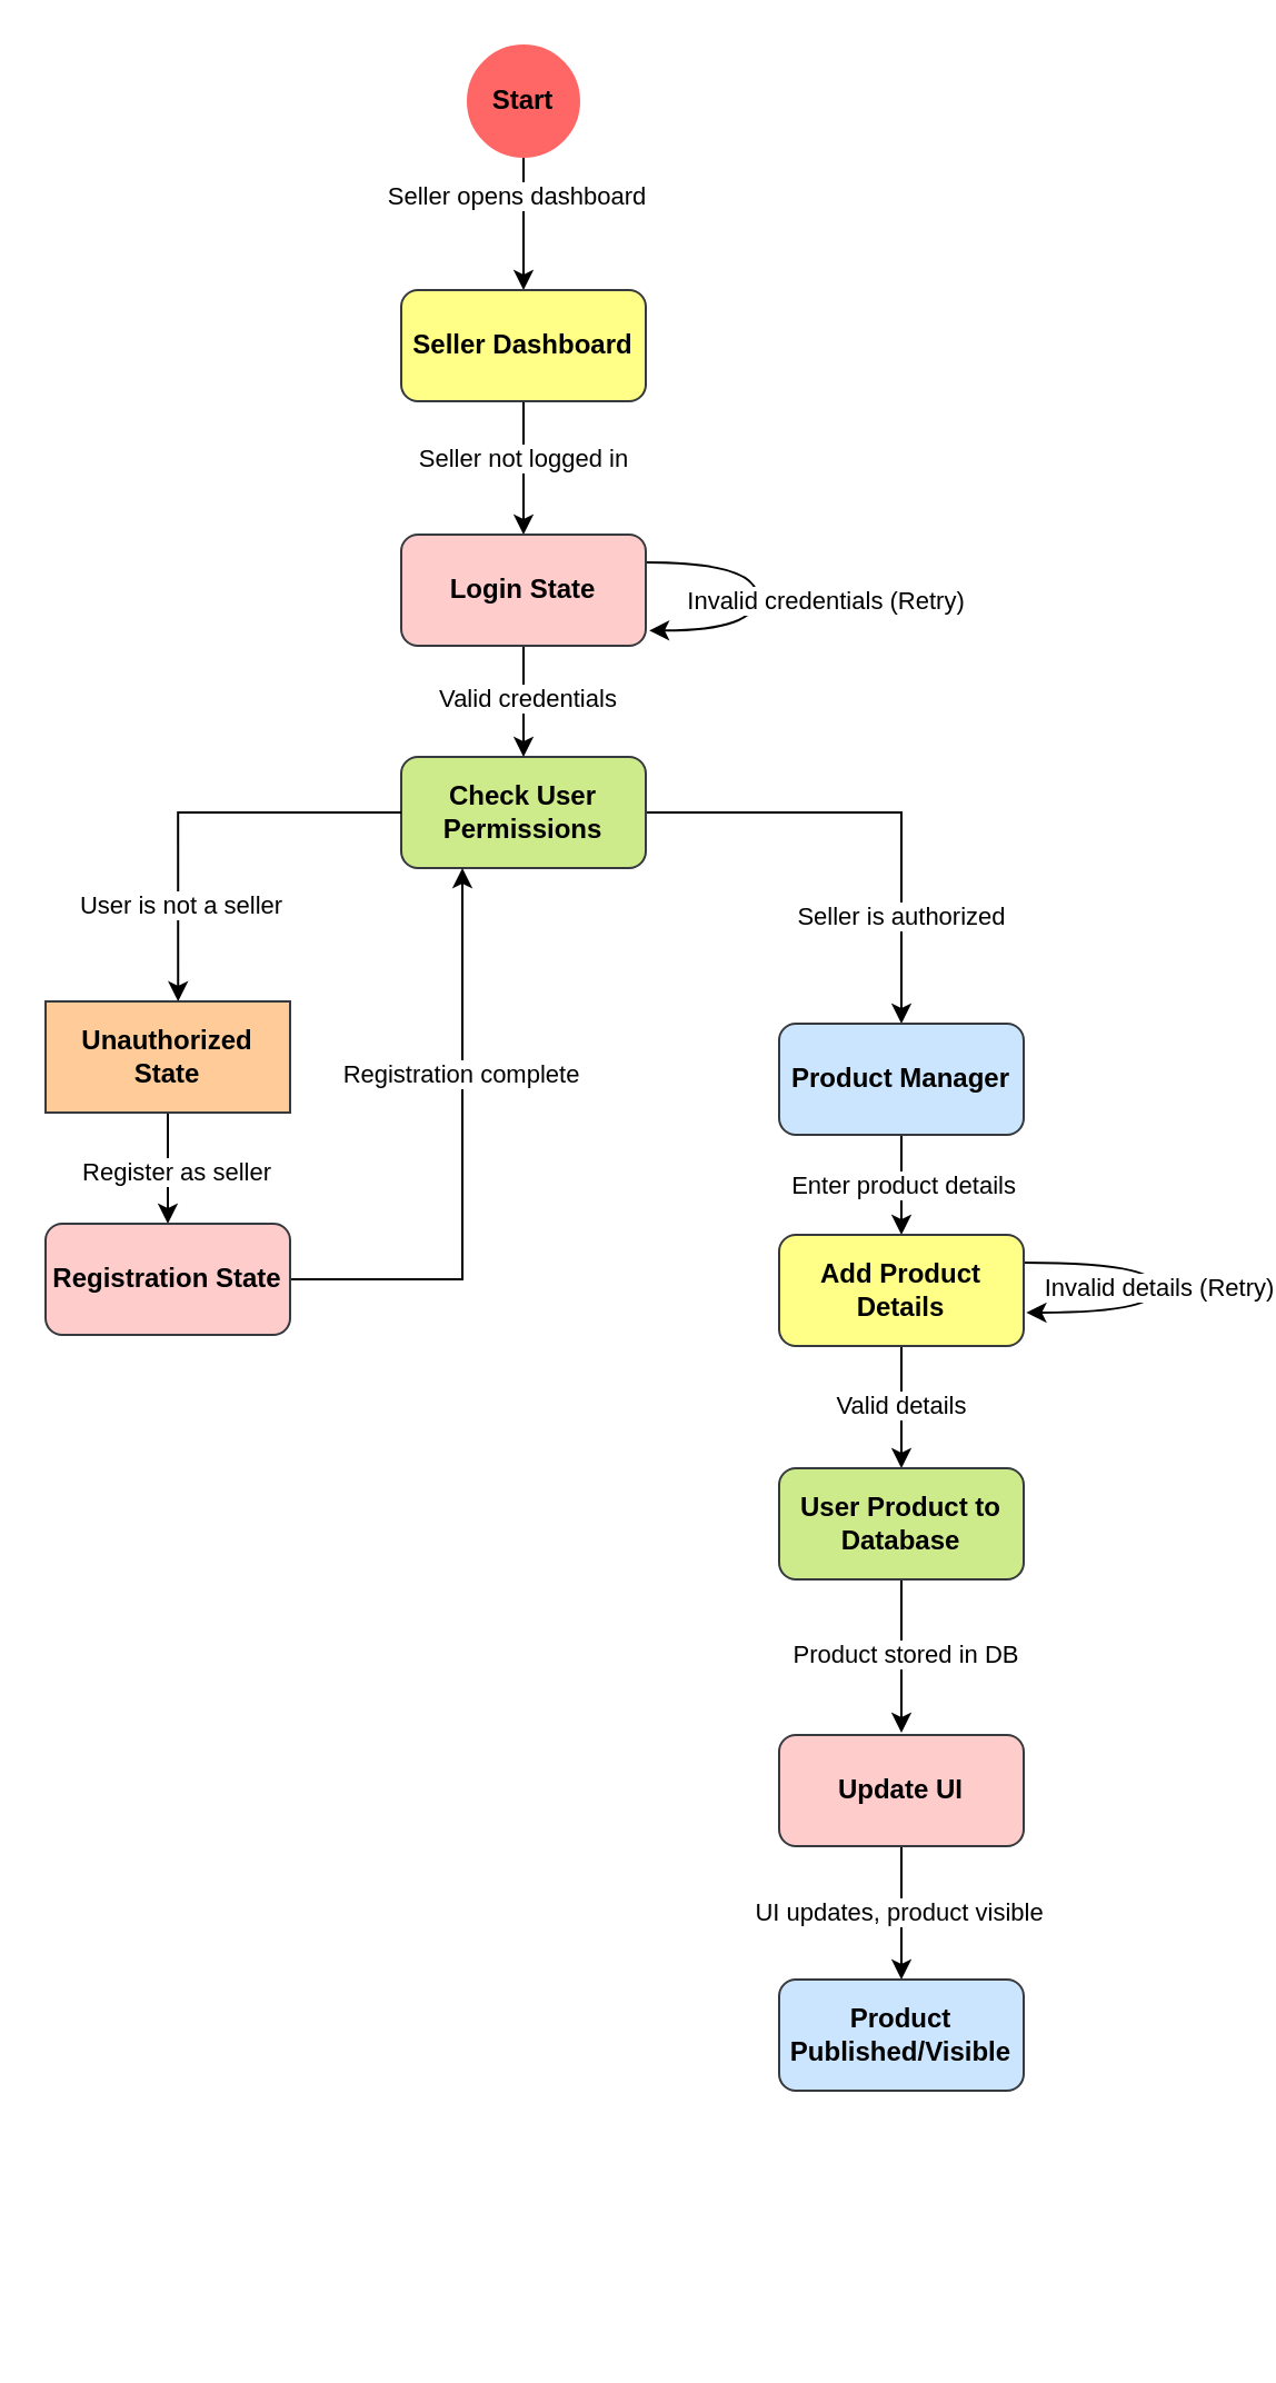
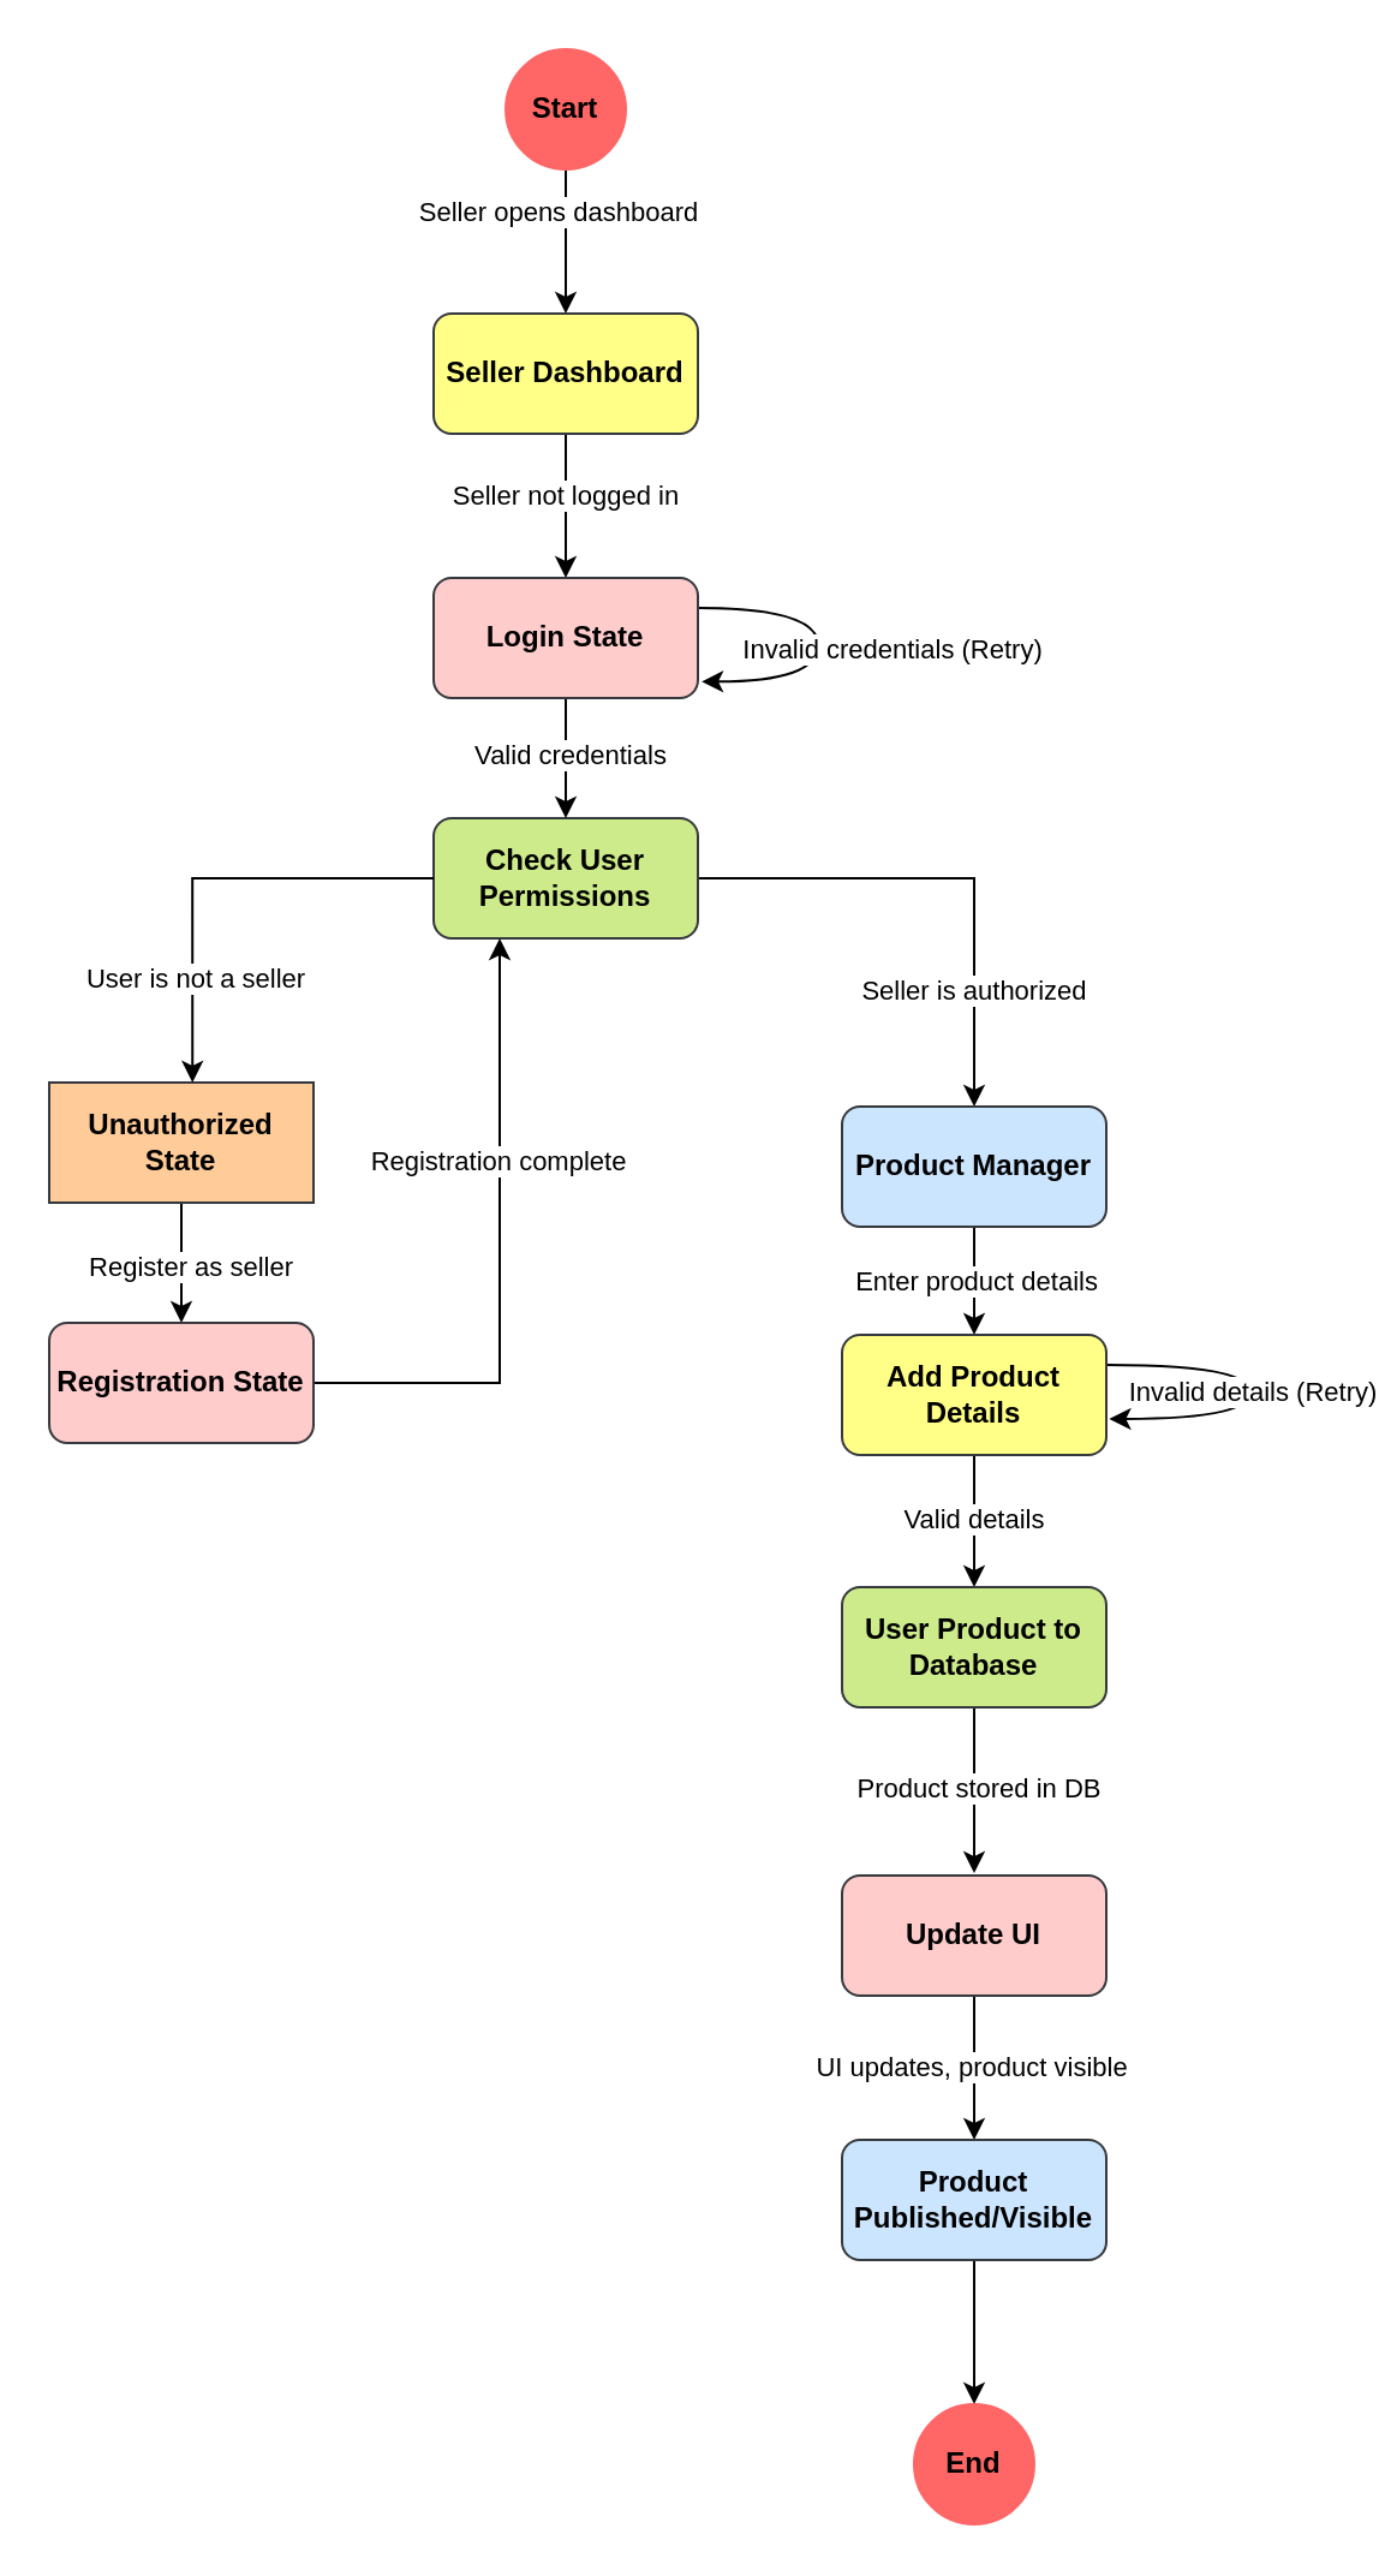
+ <mxCell id="36" style="edgeStyle=orthogonalEdgeStyle;rounded=0;orthogonalLoop=1;jettySize=auto;html=1;exitX=0.5;exitY=1;exitDx=0;exitDy=0;entryX=0.5;entryY=0;entryDx=0;entryDy=0;" edge="1" parent="1" source="37" target="38"><mxGeometry relative="1" as="geometry" /></mxCell>
+ <mxCell id="38" value="End" style="ellipse;whiteSpace=wrap;html=1;aspect=fixed;fillColor=#FF6666;strokeColor=#FF6666;fontStyle=1" vertex="1" parent="1"><mxGeometry x="380" y="1000" width="50" height="50" as="geometry" /></mxCell>
